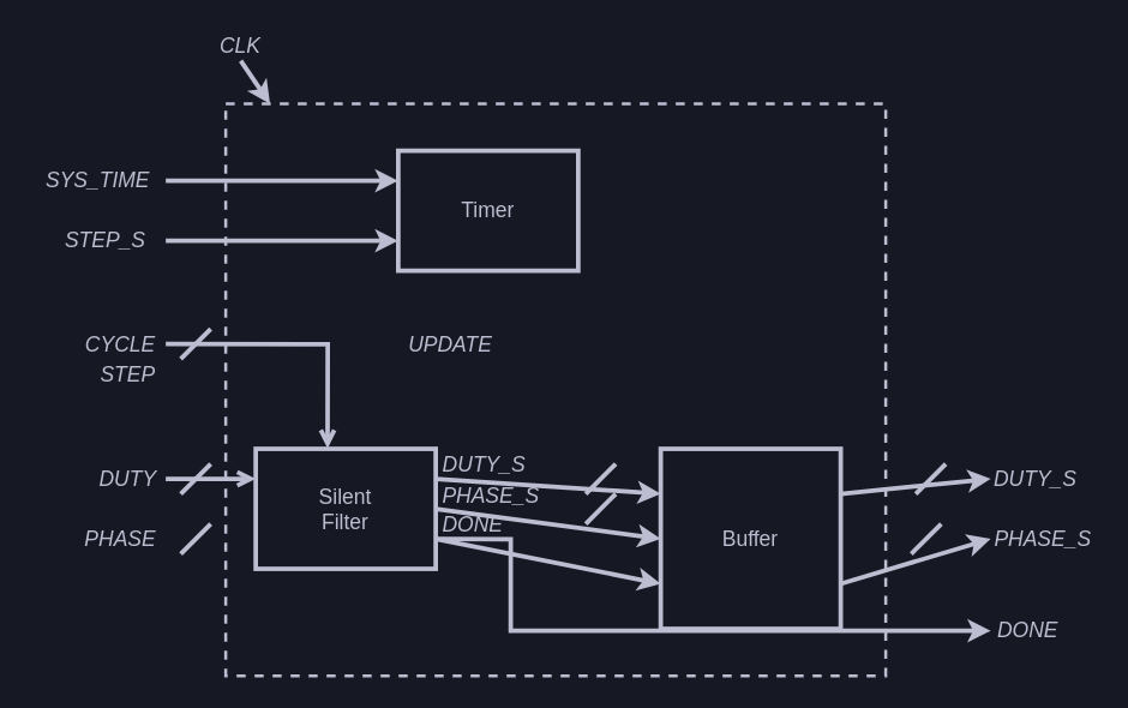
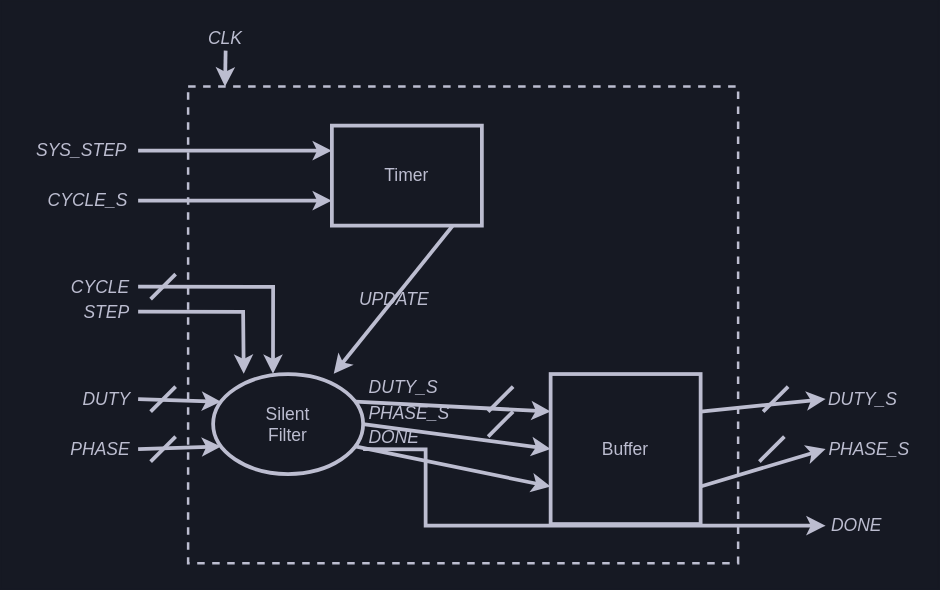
- <mxCell id="9" value="CLK" style="text;html=1;strokeColor=none;fillColor=none;align=center;verticalAlign=middle;whiteSpace=wrap;rounded=0;labelBackgroundColor=none;fontSize=14;fontColor=#BCBDD0;fontStyle=2" parent="1" vertex="1"><mxGeometry x="130" y="20" width="60" height="20" as="geometry" /></mxCell>
+ <mxCell id="9" value="CLK" style="text;html=1;strokeColor=none;fillColor=none;align=center;verticalAlign=middle;whiteSpace=wrap;rounded=0;labelBackgroundColor=none;fontSize=14;fontColor=#BCBDD0;fontStyle=2" parent="1" vertex="1"><mxGeometry x="150" y="20" width="60" height="20" as="geometry" /></mxCell>
- <mxCell id="18" value="&lt;i style=&quot;font-size: 14px;&quot;&gt;SYS_TIME&lt;/i&gt;" style="text;html=1;strokeColor=none;fillColor=none;align=center;verticalAlign=middle;whiteSpace=wrap;rounded=0;labelBackgroundColor=none;fontSize=14;fontColor=#BCBDD0;" parent="1" vertex="1"><mxGeometry x="20" y="100" width="90" height="40" as="geometry" /></mxCell>
+ <mxCell id="18" value="&lt;i style=&quot;font-size: 14px;&quot;&gt;SYS_STEP&lt;/i&gt;" style="text;html=1;strokeColor=none;fillColor=none;align=center;verticalAlign=middle;whiteSpace=wrap;rounded=0;labelBackgroundColor=none;fontSize=14;fontColor=#BCBDD0;" parent="1" vertex="1"><mxGeometry x="20" y="100" width="90" height="40" as="geometry" /></mxCell>
- <mxCell id="20" value="&lt;i style=&quot;font-size: 14px;&quot;&gt;STEP_S&lt;/i&gt;" style="text;html=1;strokeColor=none;fillColor=none;align=center;verticalAlign=middle;whiteSpace=wrap;rounded=0;labelBackgroundColor=none;fontSize=14;fontColor=#BCBDD0;" parent="1" vertex="1"><mxGeometry x="30" y="140" width="80" height="40" as="geometry" /></mxCell>
+ <mxCell id="20" value="&lt;i style=&quot;font-size: 14px;&quot;&gt;CYCLE_S&lt;/i&gt;" style="text;html=1;strokeColor=none;fillColor=none;align=center;verticalAlign=middle;whiteSpace=wrap;rounded=0;labelBackgroundColor=none;fontSize=14;fontColor=#BCBDD0;" parent="1" vertex="1"><mxGeometry x="30" y="140" width="80" height="40" as="geometry" /></mxCell>
- <mxCell id="33" value="UPDATE" style="text;html=1;strokeColor=none;fillColor=none;align=center;verticalAlign=middle;whiteSpace=wrap;rounded=0;labelBackgroundColor=none;fontSize=14;fontColor=#BCBDD0;fontStyle=2" parent="1" vertex="1"><mxGeometry x="270" y="218.74" width="60" height="20" as="geometry" /></mxCell>
+ <mxCell id="33" value="UPDATE" style="text;html=1;strokeColor=none;fillColor=none;align=center;verticalAlign=middle;whiteSpace=wrap;rounded=0;labelBackgroundColor=none;fontSize=14;fontColor=#BCBDD0;fontStyle=2" parent="1" vertex="1"><mxGeometry x="285" y="228.74" width="60" height="20" as="geometry" /></mxCell>
+ <mxCell id="32" value="" style="endArrow=classic;html=1;rounded=0;fontSize=14;fontColor=#BCBDD0;entryX=0.804;entryY=-0.002;entryDx=0;entryDy=0;strokeColor=#bcbdd0;strokeWidth=3;exitX=0.804;exitY=1.004;exitDx=0;exitDy=0;entryPerimeter=0;exitPerimeter=0;" parent="1" source="31" target="12" edge="1"><mxGeometry width="50" height="50" relative="1" as="geometry"><mxPoint x="120" y="158.74" as="sourcePoint" /><mxPoint x="180" y="158.74" as="targetPoint" /></mxGeometry></mxCell>
+ <mxCell id="23" value="" style="endArrow=classic;html=1;rounded=0;fontSize=14;fontColor=#BCBDD0;entryX=0.204;entryY=-0.002;entryDx=0;entryDy=0;strokeColor=#bcbdd0;strokeWidth=3;exitX=1;exitY=0.5;exitDx=0;exitDy=0;entryPerimeter=0;" parent="1" source="21" target="12" edge="1"><mxGeometry width="50" height="50" relative="1" as="geometry"><mxPoint x="120" y="228.74" as="sourcePoint" /><mxPoint x="240" y="308.74" as="targetPoint" /><Array as="points"><mxPoint x="194" y="249" /></Array></mxGeometry></mxCell>
- <mxCell id="35" value="" style="endArrow=open;html=1;rounded=0;fontSize=14;fontColor=#BCBDD0;entryX=0.399;entryY=-0.002;entryDx=0;entryDy=0;strokeColor=#bcbdd0;strokeWidth=3;exitX=1;exitY=0.5;exitDx=0;exitDy=0;entryPerimeter=0;" parent="1" source="34" target="12" edge="1"><mxGeometry width="50" height="50" relative="1" as="geometry"><mxPoint x="120" y="258.74" as="sourcePoint" /><mxPoint x="210" y="308.74" as="targetPoint" /><Array as="points"><mxPoint x="218" y="229" /></Array></mxGeometry></mxCell>
+ <mxCell id="35" value="" style="endArrow=classic;html=1;rounded=0;fontSize=14;fontColor=#BCBDD0;entryX=0.399;entryY=-0.002;entryDx=0;entryDy=0;strokeColor=#bcbdd0;strokeWidth=3;exitX=1;exitY=0.5;exitDx=0;exitDy=0;entryPerimeter=0;" parent="1" source="34" target="12" edge="1"><mxGeometry width="50" height="50" relative="1" as="geometry"><mxPoint x="120" y="258.74" as="sourcePoint" /><mxPoint x="210" y="308.74" as="targetPoint" /><Array as="points"><mxPoint x="218" y="229" /></Array></mxGeometry></mxCell>
- <mxCell id="3" value="" style="endArrow=open;html=1;rounded=0;fontSize=14;fontColor=#BCBDD0;entryX=0;entryY=0.25;entryDx=0;entryDy=0;strokeColor=#bcbdd0;strokeWidth=3;exitX=1;exitY=0.5;exitDx=0;exitDy=0;" parent="1" source="7" target="12" edge="1"><mxGeometry width="50" height="50" relative="1" as="geometry"><mxPoint x="90" y="318.74" as="sourcePoint" /><mxPoint x="170" y="318.74" as="targetPoint" /></mxGeometry></mxCell>
+ <mxCell id="3" value="" style="endArrow=classic;html=1;rounded=0;fontSize=14;fontColor=#BCBDD0;entryX=0;entryY=0.25;entryDx=0;entryDy=0;strokeColor=#bcbdd0;strokeWidth=3;exitX=1;exitY=0.5;exitDx=0;exitDy=0;" parent="1" source="7" target="12" edge="1"><mxGeometry width="50" height="50" relative="1" as="geometry"><mxPoint x="90" y="318.74" as="sourcePoint" /><mxPoint x="170" y="318.74" as="targetPoint" /></mxGeometry></mxCell>
- <mxCell id="12" value="&lt;font style=&quot;font-size: 14px;&quot;&gt;Silent&lt;br style=&quot;font-size: 14px;&quot;&gt;Filter&lt;br style=&quot;font-size: 14px;&quot;&gt;&lt;/font&gt;" style="rounded=0;whiteSpace=wrap;html=1;fontColor=#BCBDD0;labelBackgroundColor=none;fillColor=none;strokeColor=#bcbdd0;strokeWidth=3;fontSize=14;" parent="1" vertex="1"><mxGeometry x="170" y="298.74" width="120" height="80" as="geometry" /></mxCell>
+ <mxCell id="12" value="&lt;font style=&quot;font-size: 14px;&quot;&gt;Silent&lt;br style=&quot;font-size: 14px;&quot;&gt;Filter&lt;br style=&quot;font-size: 14px;&quot;&gt;&lt;/font&gt;" style="ellipse;whiteSpace=wrap;html=1;fontColor=#BCBDD0;labelBackgroundColor=none;fillColor=none;strokeColor=#bcbdd0;strokeWidth=3;fontSize=14;" parent="1" vertex="1"><mxGeometry x="170" y="298.74" width="120" height="80" as="geometry" /></mxCell>
+ <mxCell id="4" value="" style="endArrow=classic;html=1;rounded=0;fontSize=14;fontColor=#BCBDD0;entryX=0;entryY=0.75;entryDx=0;entryDy=0;strokeColor=#bcbdd0;strokeWidth=3;exitX=1;exitY=0.5;exitDx=0;exitDy=0;" parent="1" source="8" target="12" edge="1"><mxGeometry width="50" height="50" relative="1" as="geometry"><mxPoint x="90" y="358.74" as="sourcePoint" /><mxPoint x="170" y="358.74" as="targetPoint" /></mxGeometry></mxCell>
